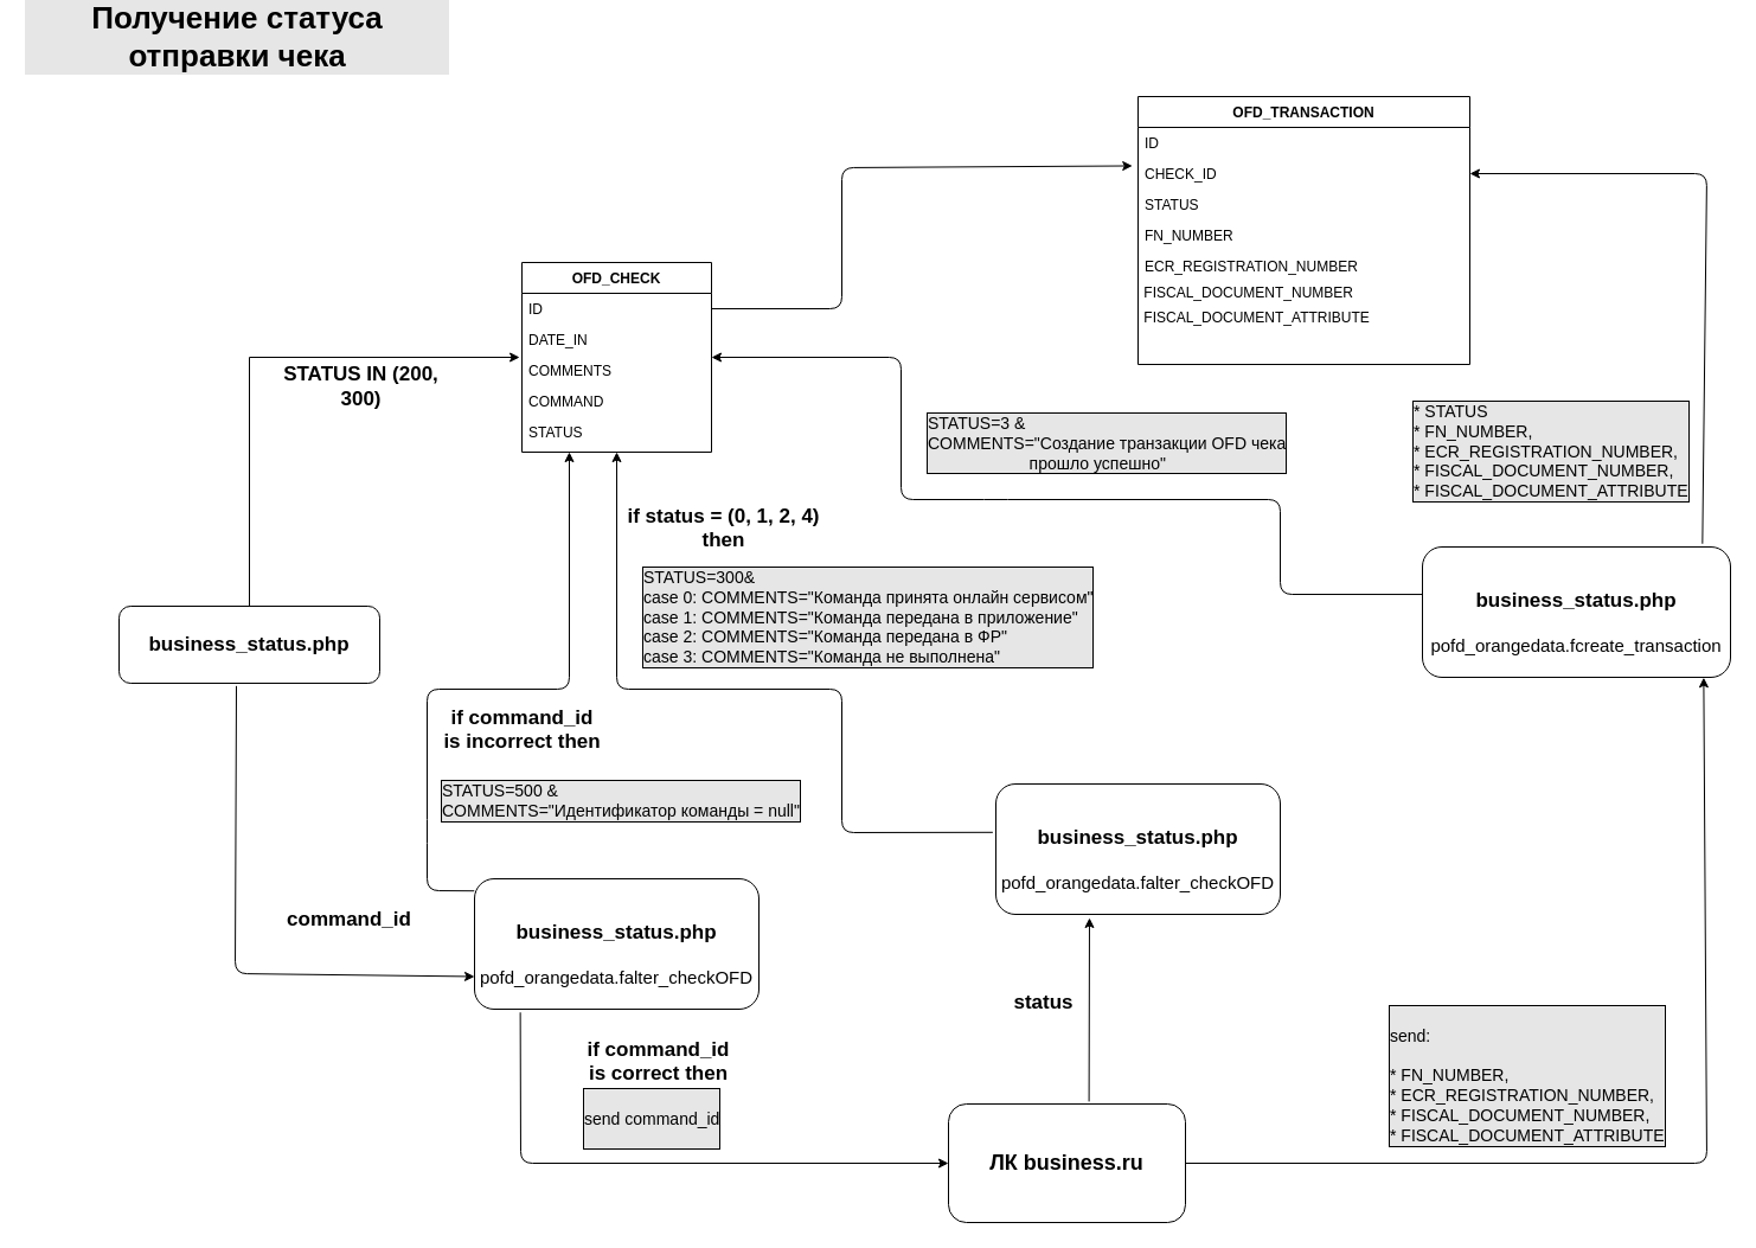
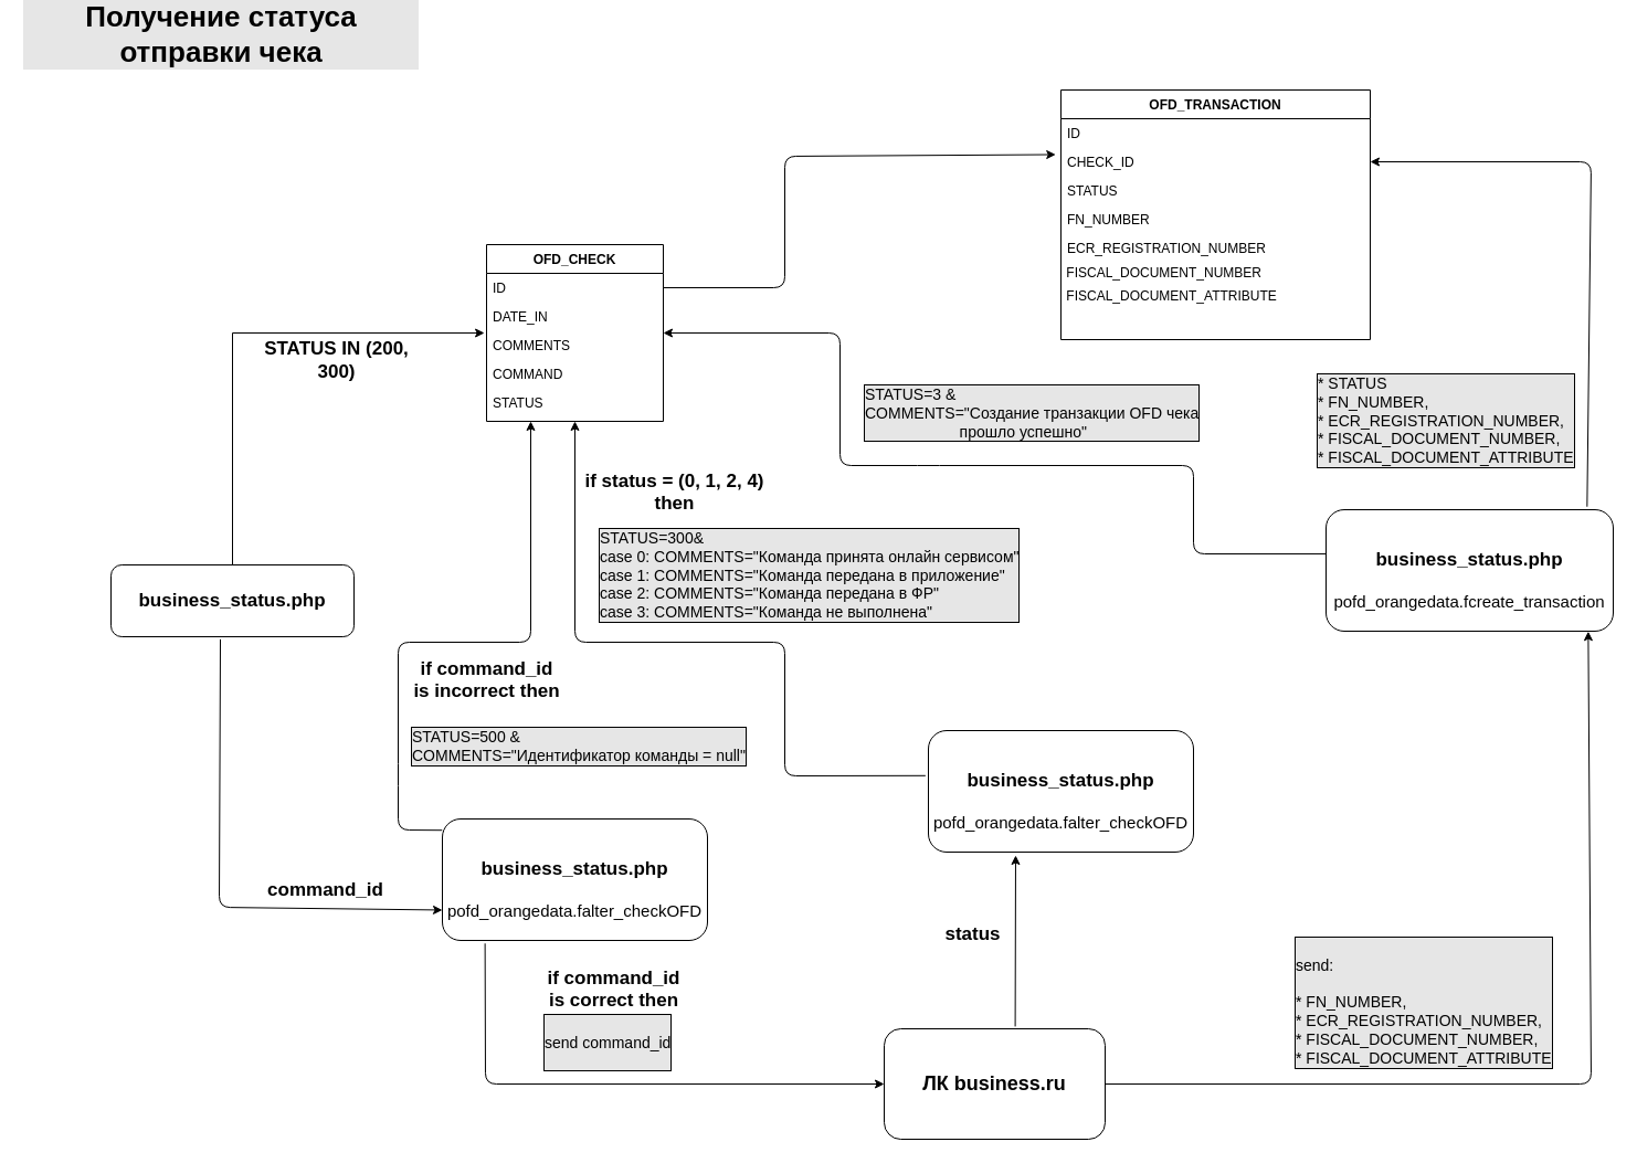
- <mxCell id="11" value="command_id" style="text;html=1;align=center;verticalAlign=middle;resizable=0;points=[];autosize=1;fontSize=17;fontStyle=1" parent="1" vertex="1"><mxGeometry x="239" y="760" width="110" height="30" as="geometry" /></mxCell>
+ <mxCell id="11" value="command_id" style="text;html=1;align=center;verticalAlign=middle;resizable=0;points=[];autosize=1;fontSize=17;fontStyle=1" parent="1" vertex="1"><mxGeometry x="239" y="790" width="110" height="30" as="geometry" /></mxCell>
